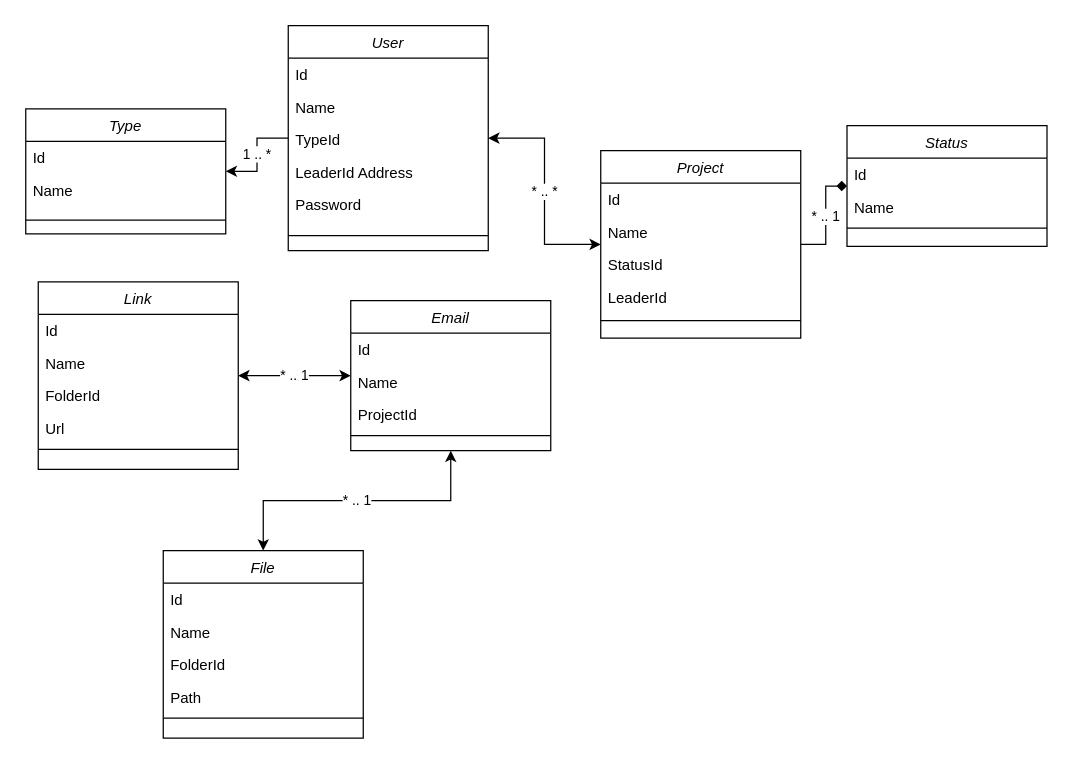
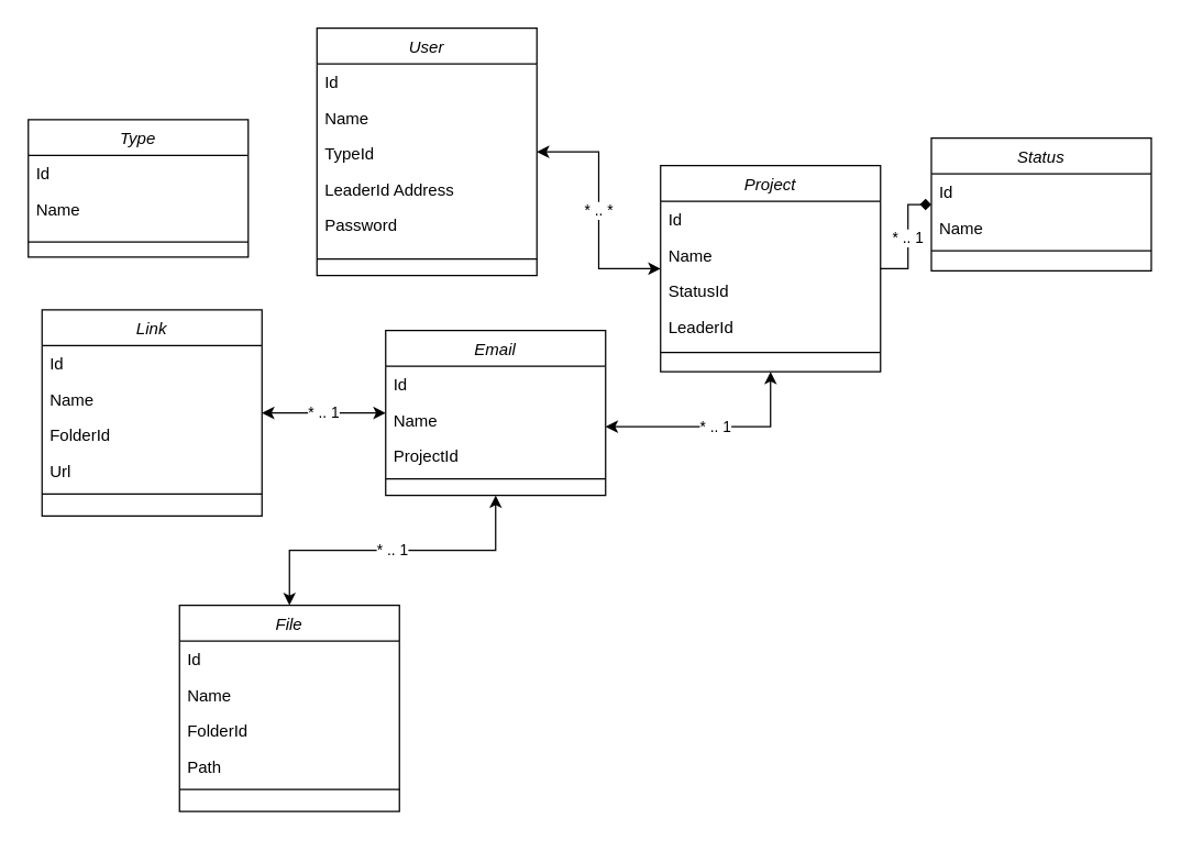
- <mxCell id="2" value="1 .. *" style="edgeStyle=orthogonalEdgeStyle;rounded=0;orthogonalLoop=1;jettySize=auto;html=1;" edge="1" parent="1" source="4" target="11"><mxGeometry relative="1" as="geometry" /></mxCell>
+ <mxCell id="26" value="* .. 1" style="edgeStyle=orthogonalEdgeStyle;rounded=0;orthogonalLoop=1;jettySize=auto;html=1;startArrow=classic;startFill=1;" edge="1" parent="1" source="27" target="16"><mxGeometry relative="1" as="geometry"><Array as="points"><mxPoint x="560" y="310" /></Array></mxGeometry></mxCell>
